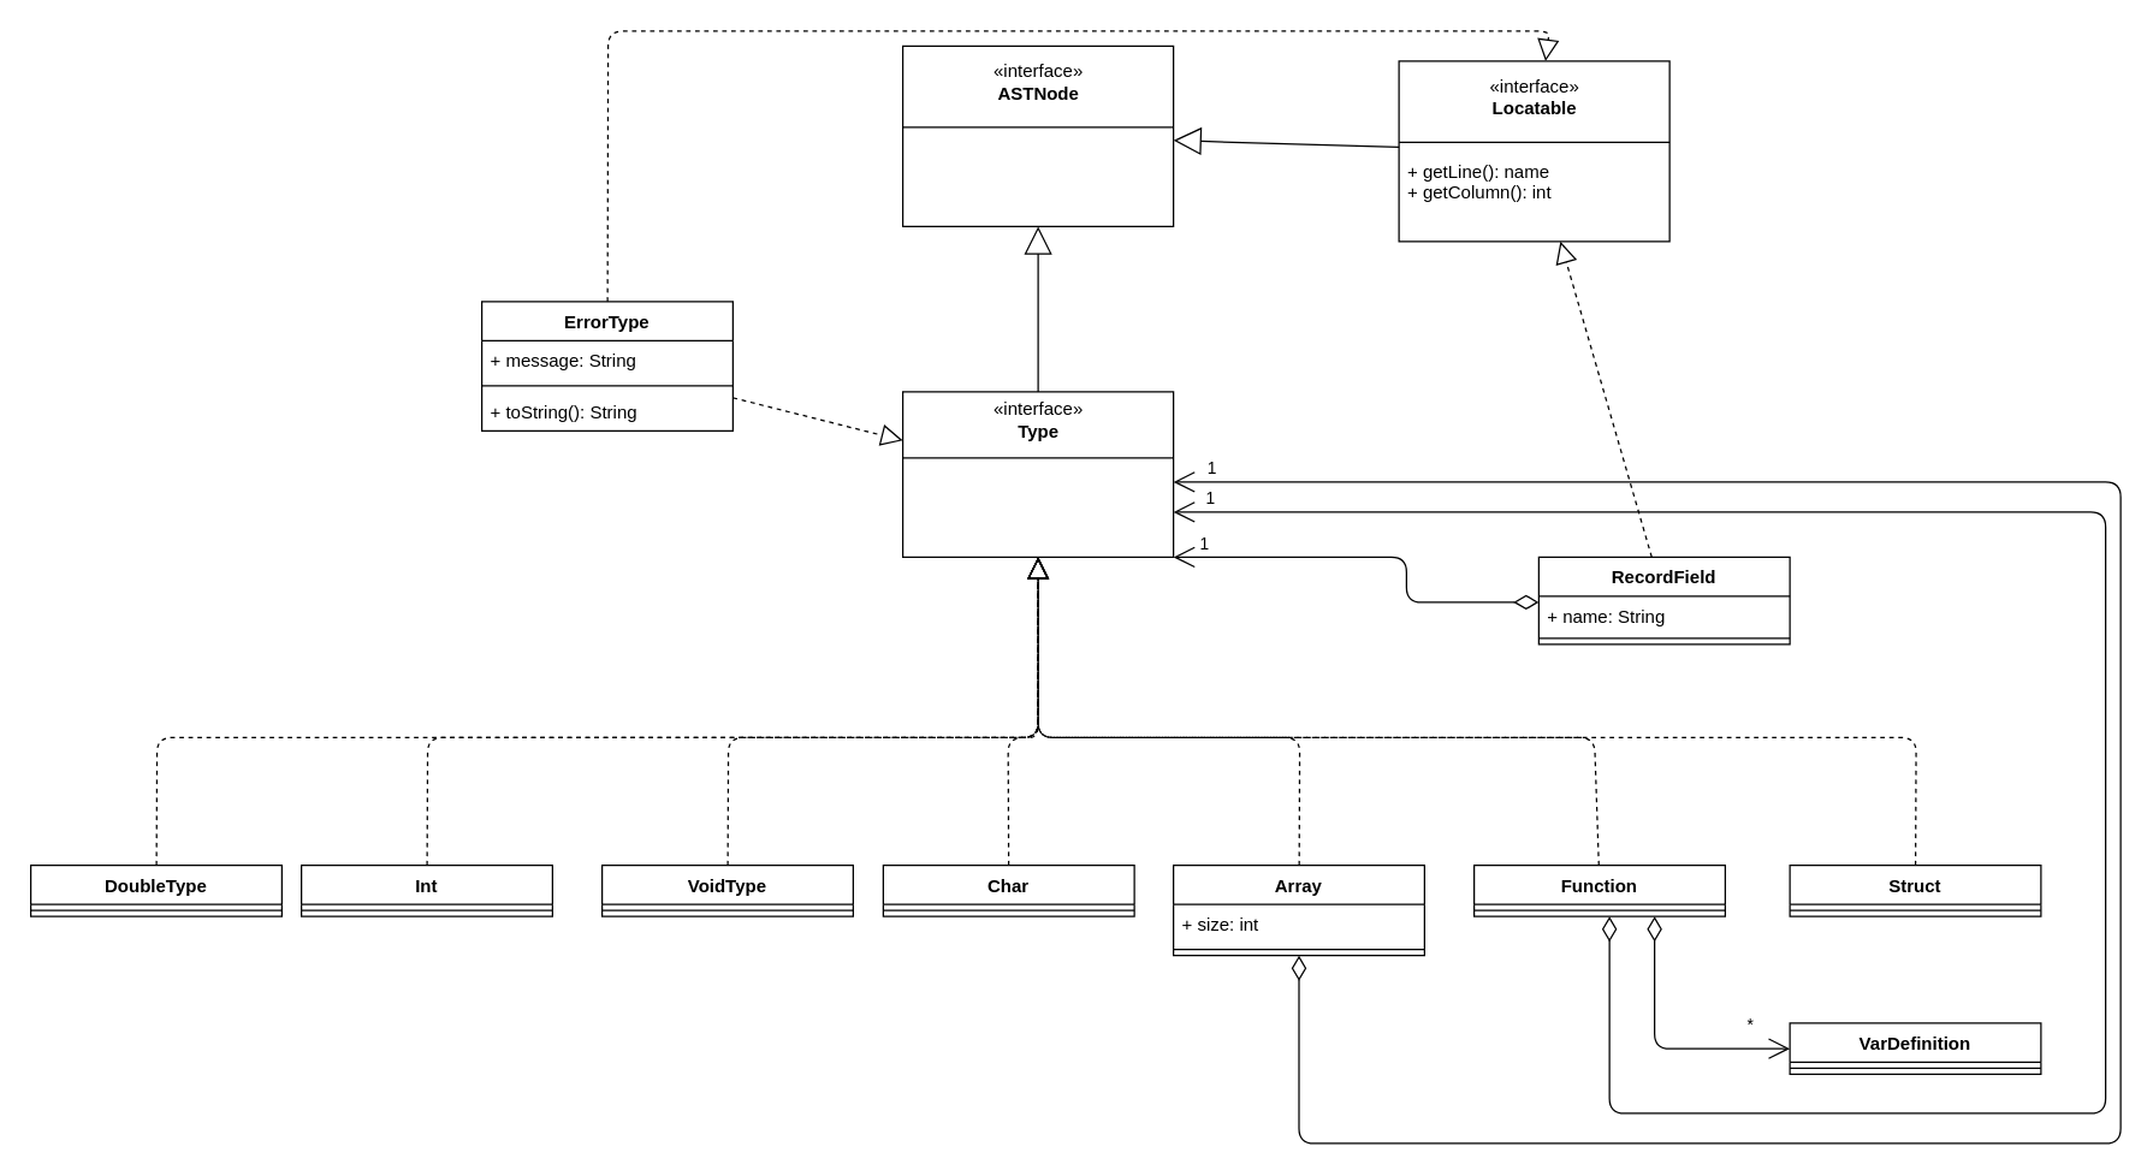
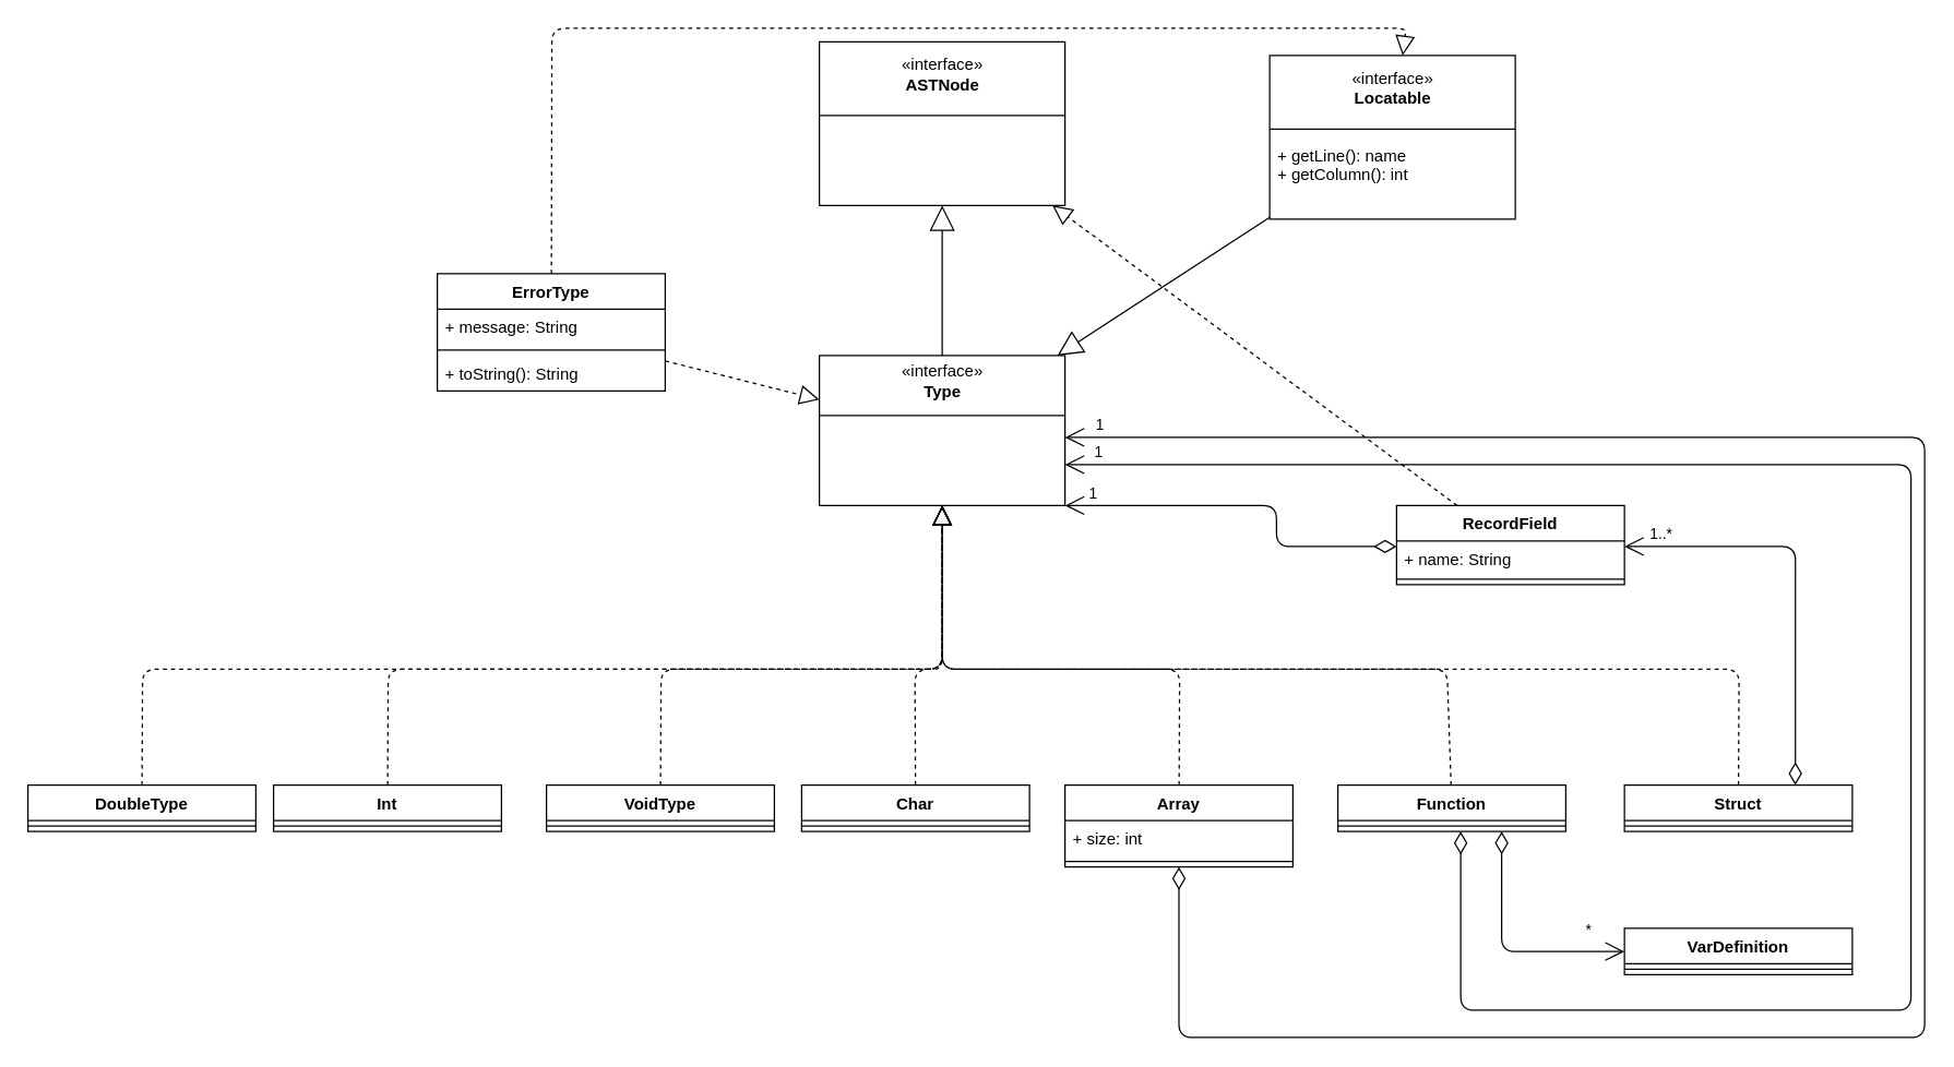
- <mxCell id="48" value="" style="endArrow=block;endSize=16;endFill=0;html=1;" parent="1" source="45" target="4" edge="1"><mxGeometry width="160" relative="1" as="geometry"><mxPoint x="760" y="210" as="sourcePoint" /><mxPoint x="920" y="210" as="targetPoint" /></mxGeometry></mxCell>
+ <mxCell id="48" value="" style="endArrow=block;endSize=16;endFill=0;html=1;" parent="1" source="45" target="8" edge="1"><mxGeometry width="160" relative="1" as="geometry"><mxPoint x="760" y="210" as="sourcePoint" /><mxPoint x="920" y="210" as="targetPoint" /></mxGeometry></mxCell>
- <mxCell id="49" value="" style="endArrow=block;dashed=1;endFill=0;endSize=12;html=1;" parent="1" source="38" target="45" edge="1"><mxGeometry width="160" relative="1" as="geometry"><mxPoint x="960" y="230" as="sourcePoint" /><mxPoint x="1120" y="230" as="targetPoint" /></mxGeometry></mxCell>
+ <mxCell id="49" value="" style="endArrow=block;dashed=1;endFill=0;endSize=12;html=1;" parent="1" source="38" target="4" edge="1"><mxGeometry width="160" relative="1" as="geometry"><mxPoint x="960" y="230" as="sourcePoint" /><mxPoint x="1120" y="230" as="targetPoint" /></mxGeometry></mxCell>
+ <mxCell id="41" value="1..*" style="endArrow=open;html=1;endSize=12;startArrow=diamondThin;startSize=14;startFill=0;edgeStyle=orthogonalEdgeStyle;align=left;verticalAlign=bottom;exitX=0.75;exitY=0;exitDx=0;exitDy=0;" parent="1" source="13" target="38" edge="1"><mxGeometry x="0.888" relative="1" as="geometry"><mxPoint x="1180" y="440" as="sourcePoint" /><mxPoint x="1340" y="440" as="targetPoint" /><mxPoint as="offset" /><Array as="points"><mxPoint x="1315" y="400" /></Array></mxGeometry></mxCell>
